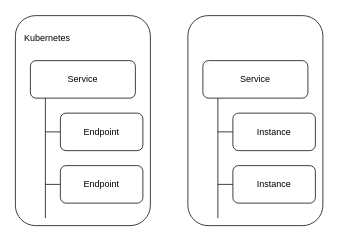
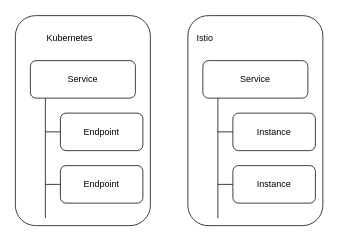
- <mxCell id="9" value="Kubernetes" style="text;html=1;strokeColor=none;fillColor=none;align=left;verticalAlign=middle;whiteSpace=wrap;rounded=0;" vertex="1" parent="1"><mxGeometry x="30" y="30" width="130" height="40" as="geometry" /></mxCell>
+ <mxCell id="9" value="Kubernetes" style="text;html=1;strokeColor=none;fillColor=none;align=left;verticalAlign=middle;whiteSpace=wrap;rounded=0;" vertex="1" parent="1"><mxGeometry x="60" y="30" width="130" height="40" as="geometry" /></mxCell>
+ <mxCell id="17" value="Istio" style="text;html=1;strokeColor=none;fillColor=none;align=left;verticalAlign=middle;whiteSpace=wrap;rounded=0;" vertex="1" parent="1"><mxGeometry x="260" y="30" width="130" height="40" as="geometry" /></mxCell>
